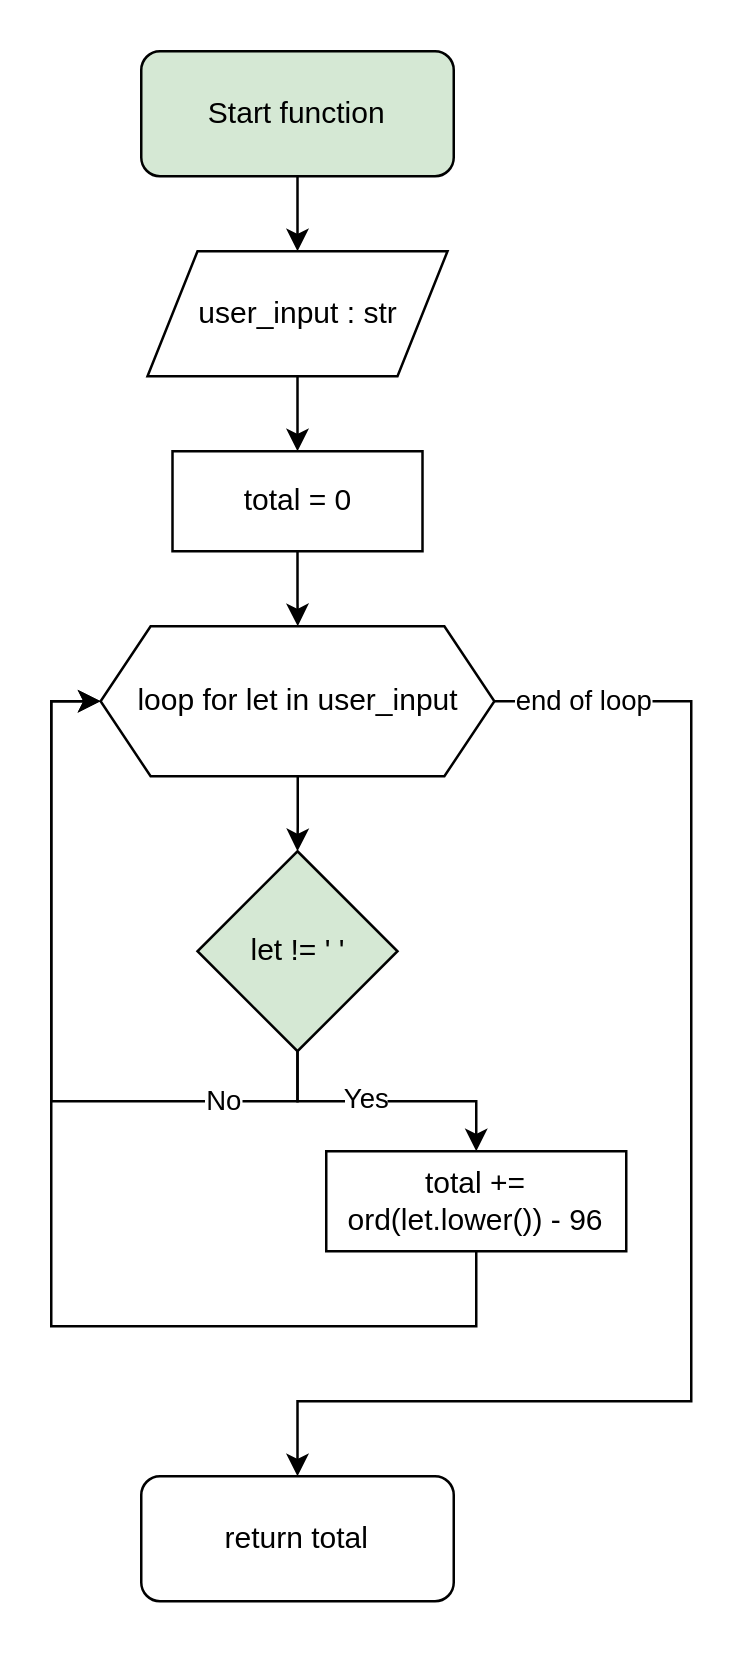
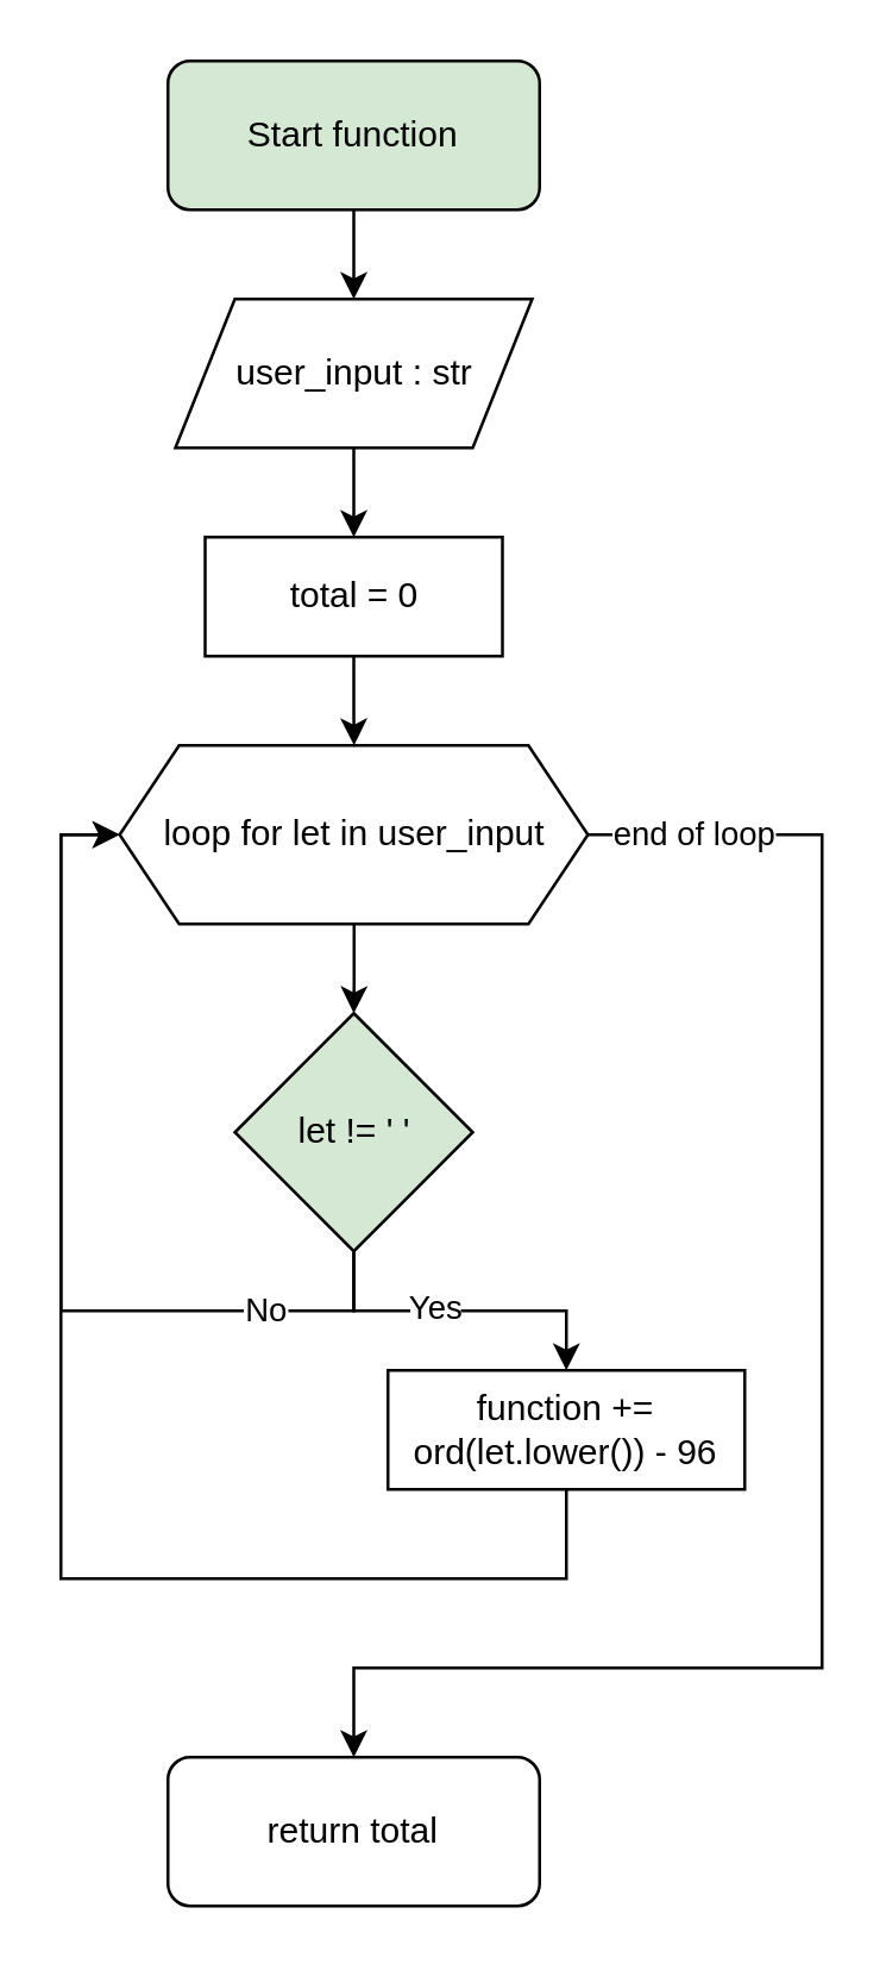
- <mxCell id="18" value="total += ord(let.lower()) - 96" style="rounded=0;whiteSpace=wrap;html=1;" vertex="1" parent="1"><mxGeometry x="130" y="460" width="120" height="40" as="geometry" /></mxCell>
+ <mxCell id="18" value="function += ord(let.lower()) - 96" style="rounded=0;whiteSpace=wrap;html=1;" vertex="1" parent="1"><mxGeometry x="130" y="460" width="120" height="40" as="geometry" /></mxCell>
